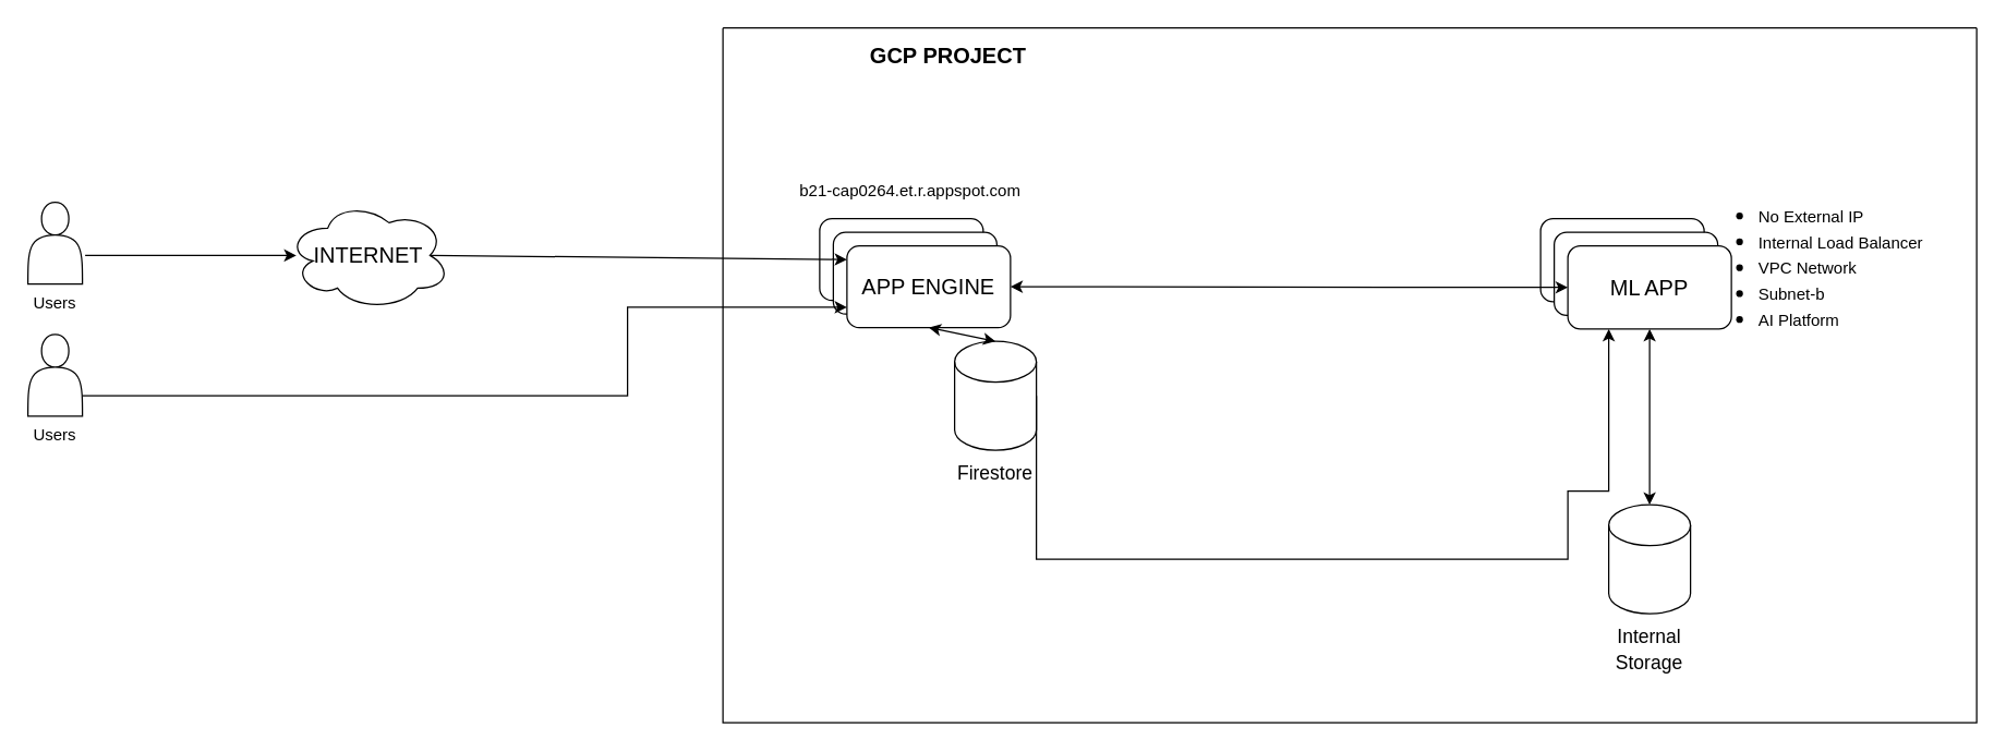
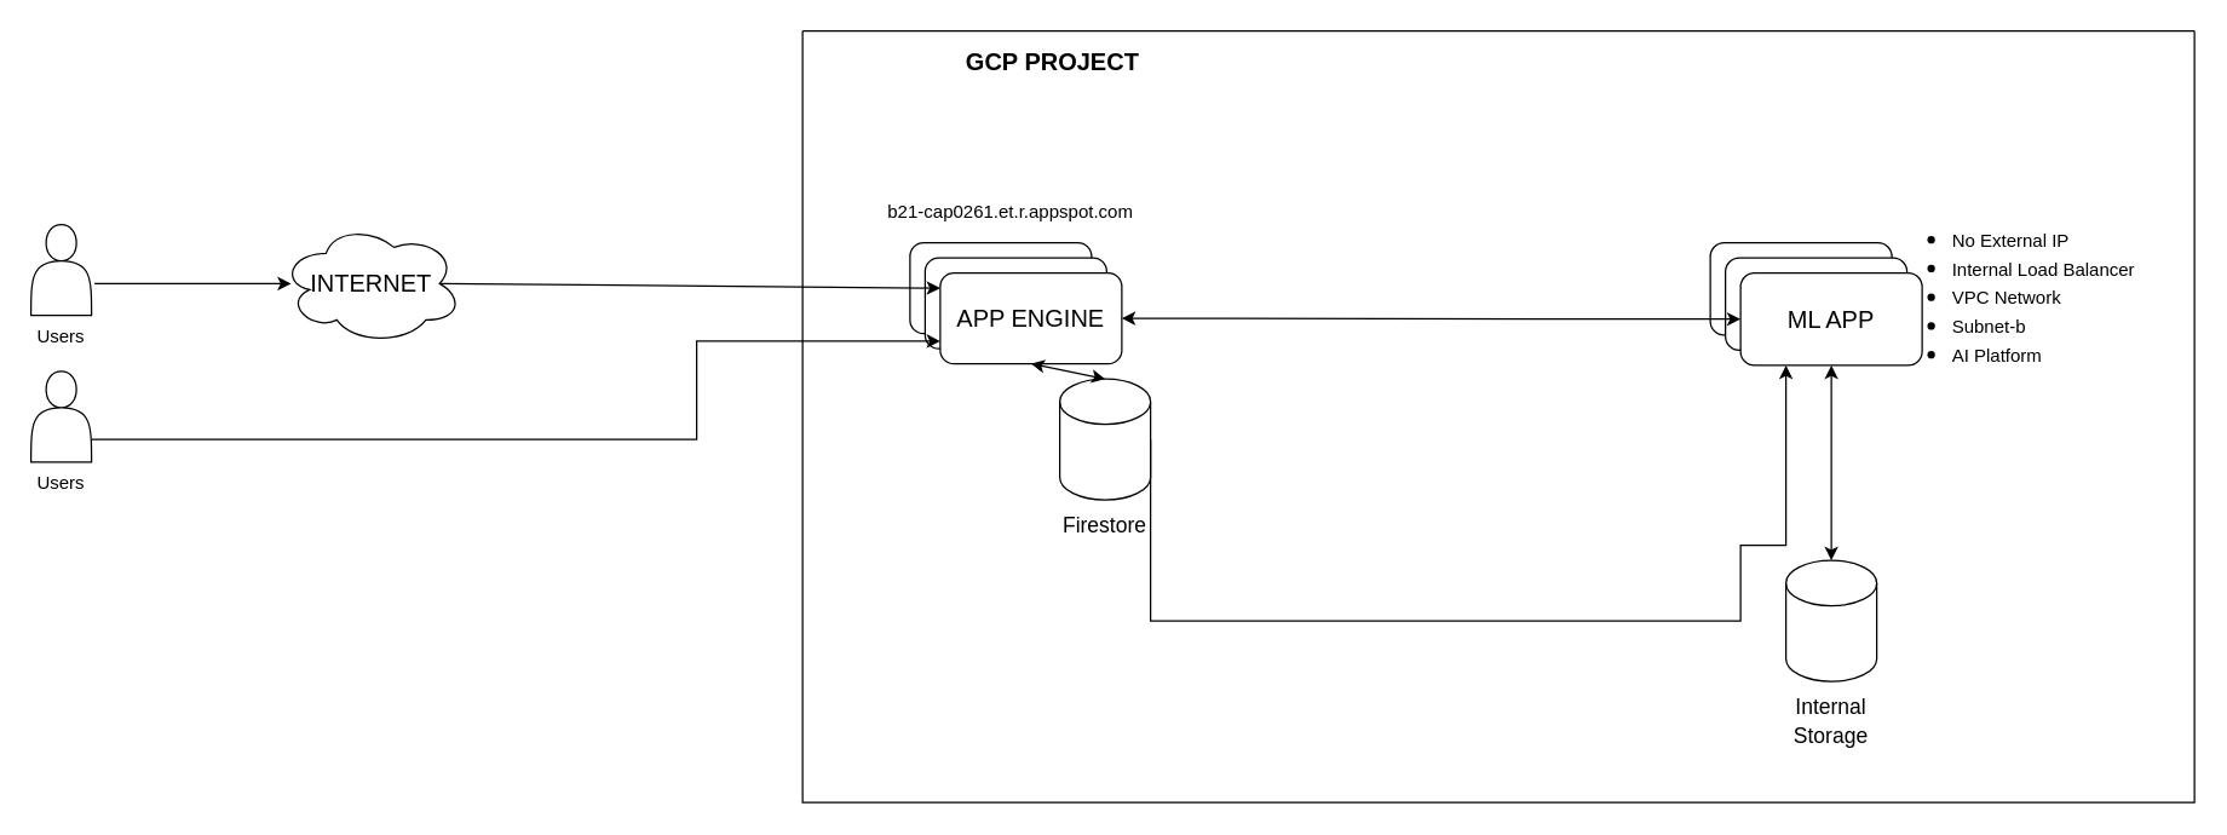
- <mxCell id="21" value="b21-cap0264.et.r.appspot.com&amp;nbsp;&amp;nbsp;" style="text;html=1;strokeColor=none;fillColor=none;align=center;verticalAlign=middle;whiteSpace=wrap;rounded=0;" vertex="1" parent="1"><mxGeometry x="576" y="90" width="190" height="100" as="geometry" /></mxCell>
+ <mxCell id="21" value="b21-cap0261.et.r.appspot.com&amp;nbsp;&amp;nbsp;" style="text;html=1;strokeColor=none;fillColor=none;align=center;verticalAlign=middle;whiteSpace=wrap;rounded=0;" vertex="1" parent="1"><mxGeometry x="576" y="90" width="190" height="100" as="geometry" /></mxCell>
- <mxCell id="14" value="INTERNET" style="ellipse;shape=cloud;whiteSpace=wrap;html=1;fontSize=16;" parent="1" vertex="1"><mxGeometry x="210" y="147" width="120" height="80" as="geometry" /></mxCell>
+ <mxCell id="14" value="INTERNET" style="ellipse;shape=cloud;whiteSpace=wrap;html=1;fontSize=16;" parent="1" vertex="1"><mxGeometry x="185" y="147" width="120" height="80" as="geometry" /></mxCell>
